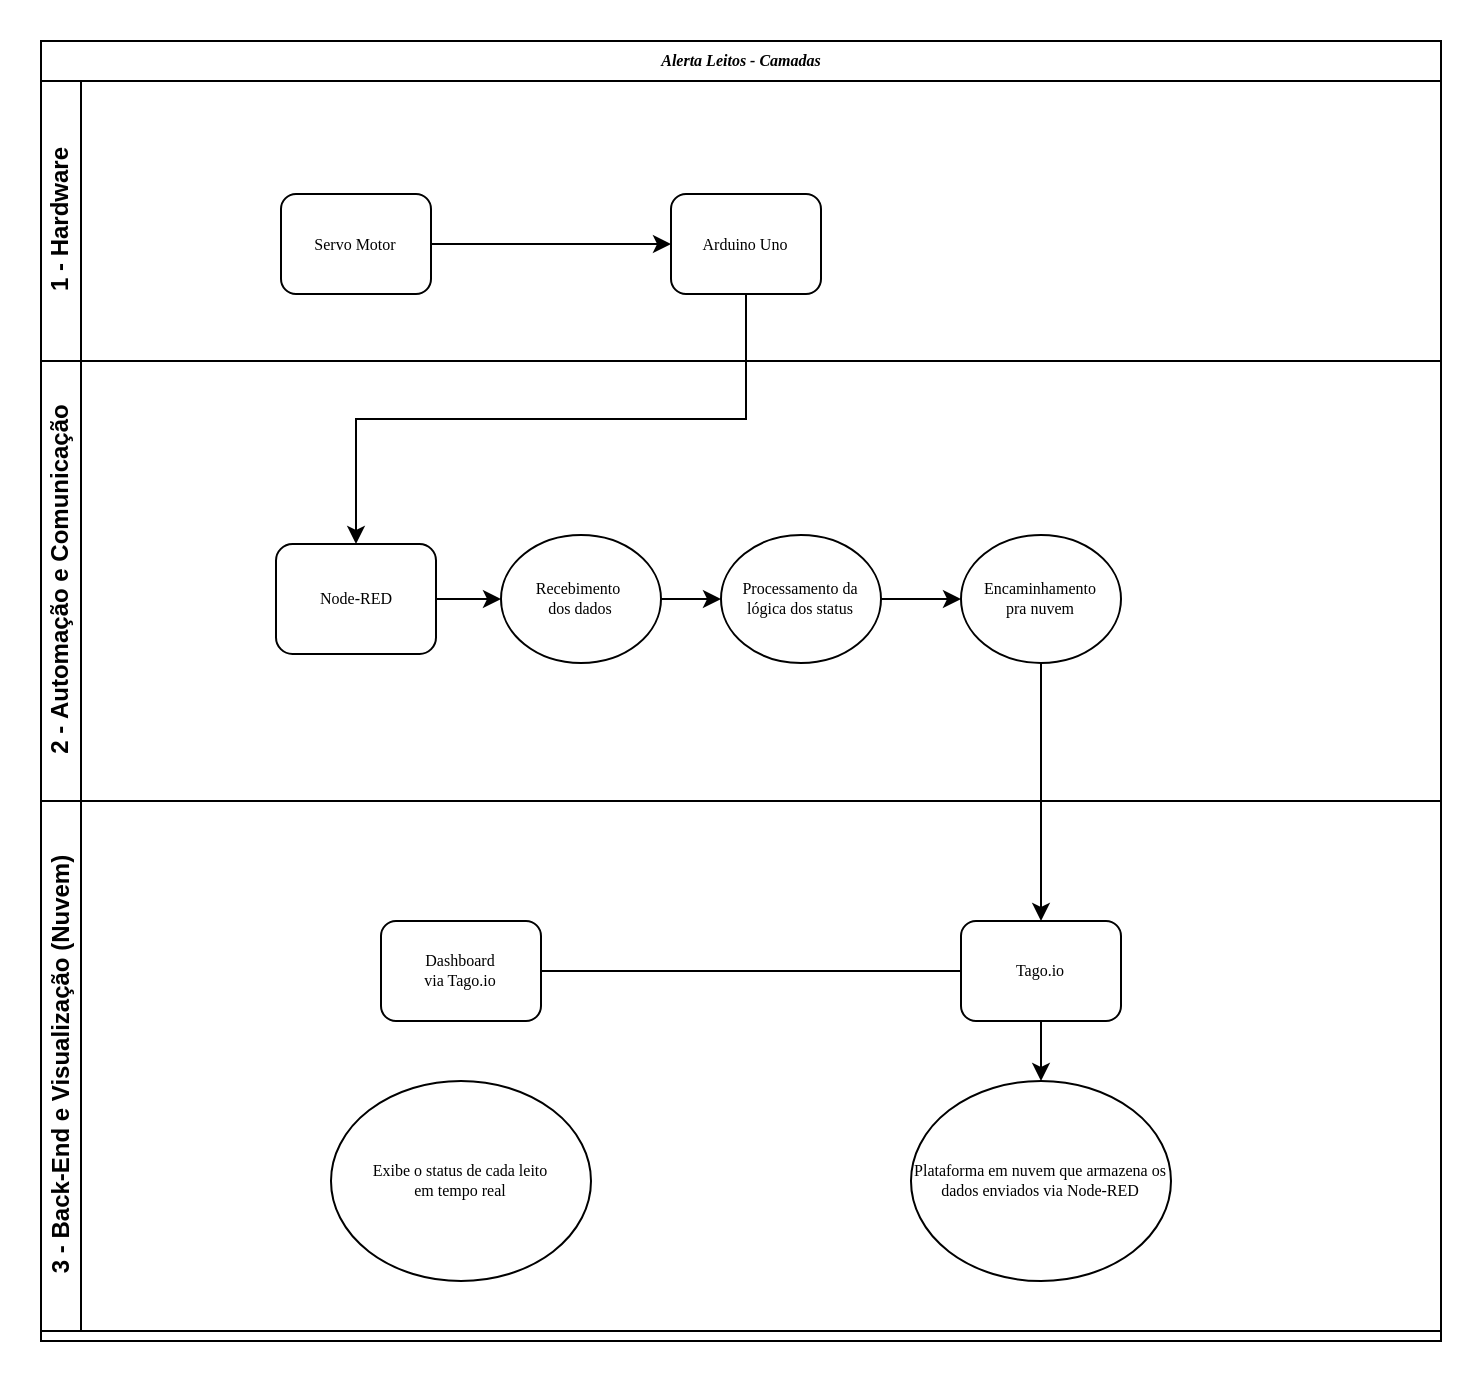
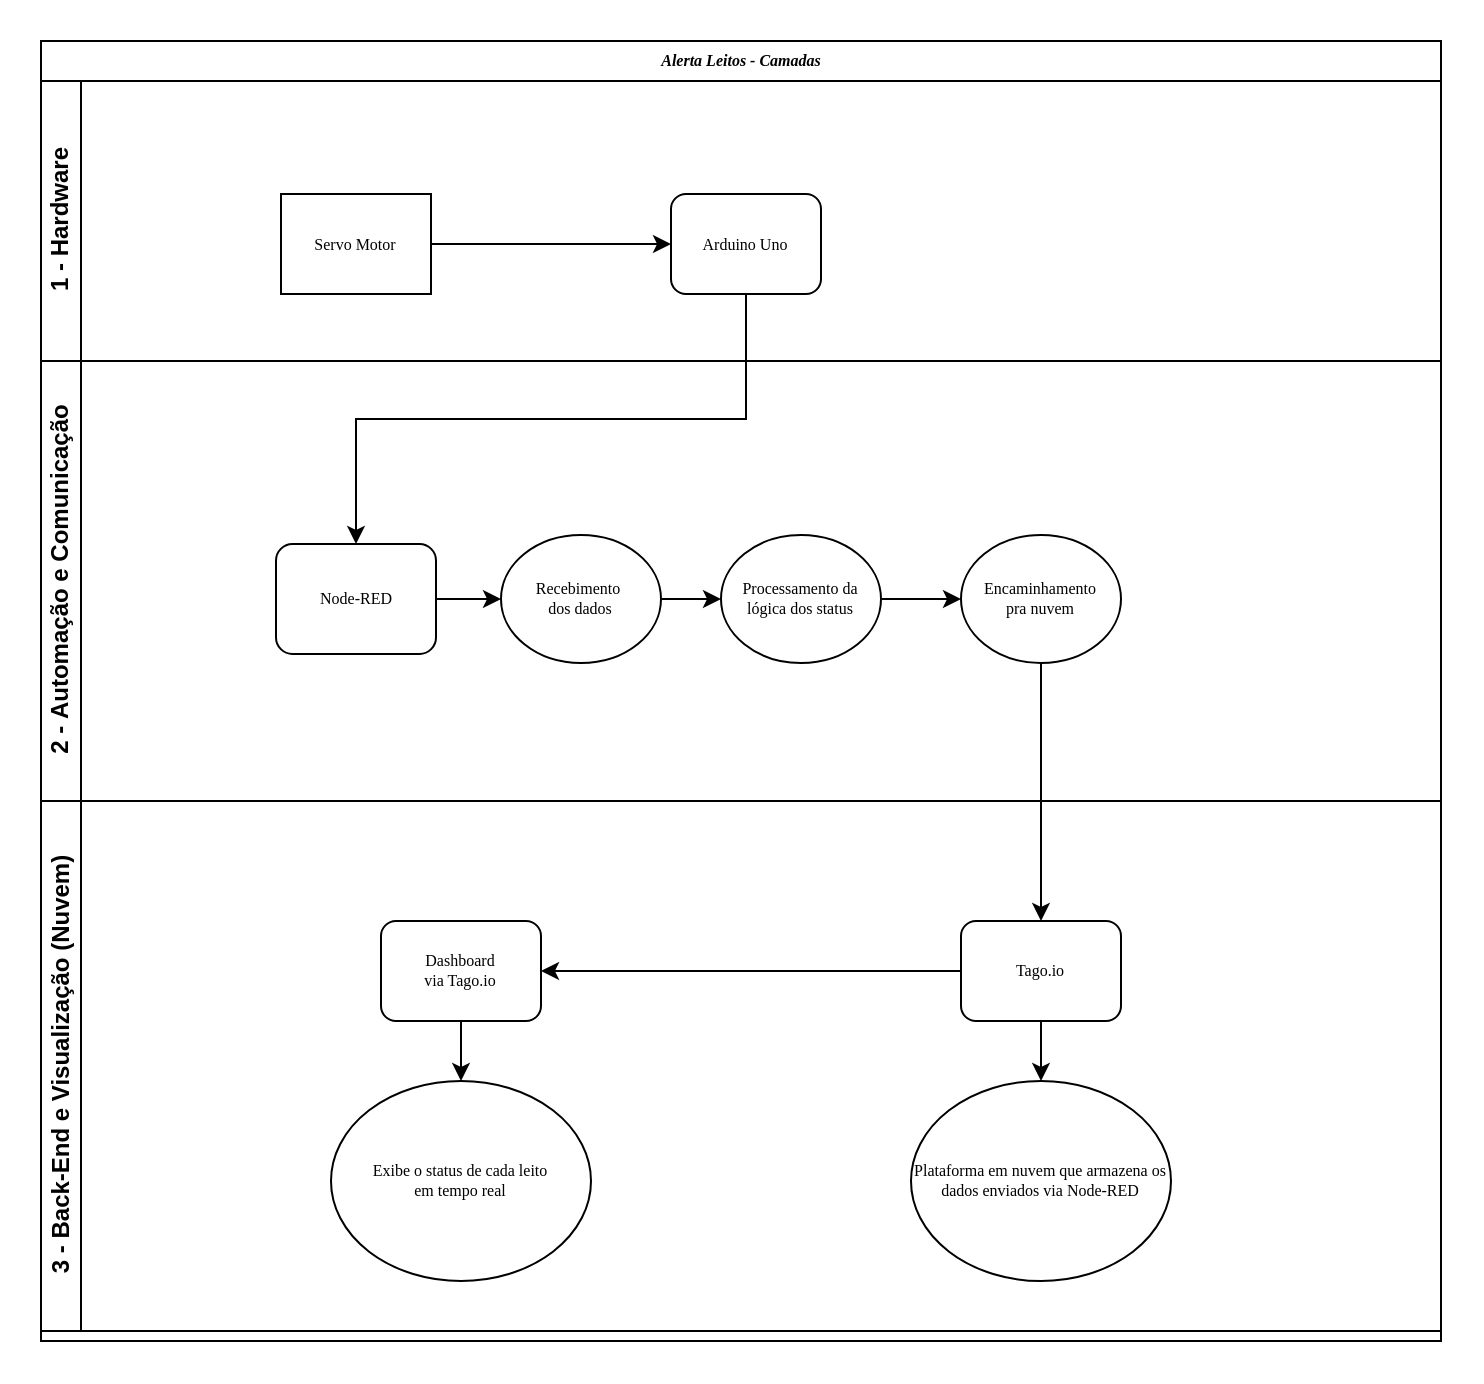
- <mxCell id="5" value="Servo Motor" style="rounded=1;whiteSpace=wrap;html=1;shadow=0;labelBackgroundColor=none;strokeWidth=1;fontFamily=Verdana;fontSize=8;align=center;" parent="3" vertex="1"><mxGeometry x="120" y="56.5" width="75" height="50" as="geometry" /></mxCell>
+ <mxCell id="5" value="Servo Motor" style="whiteSpace=wrap;html=1;shadow=0;labelBackgroundColor=none;strokeWidth=1;fontFamily=Verdana;fontSize=8;align=center;rounded=0;" parent="3" vertex="1"><mxGeometry x="120" y="56.5" width="75" height="50" as="geometry" /></mxCell>
- <mxCell id="19" style="edgeStyle=orthogonalEdgeStyle;rounded=0;orthogonalLoop=1;jettySize=auto;html=1;exitX=0;exitY=0.5;exitDx=0;exitDy=0;entryX=1;entryY=0.5;entryDx=0;entryDy=0;endArrow=none;" edge="1" parent="15" source="20" target="17"><mxGeometry relative="1" as="geometry" /></mxCell>
+ <mxCell id="19" style="edgeStyle=orthogonalEdgeStyle;rounded=0;orthogonalLoop=1;jettySize=auto;html=1;exitX=0;exitY=0.5;exitDx=0;exitDy=0;entryX=1;entryY=0.5;entryDx=0;entryDy=0;" edge="1" parent="15" source="20" target="17"><mxGeometry relative="1" as="geometry" /></mxCell>
+ <mxCell id="16" style="edgeStyle=orthogonalEdgeStyle;rounded=0;orthogonalLoop=1;jettySize=auto;html=1;exitX=0.5;exitY=1;exitDx=0;exitDy=0;entryX=0.5;entryY=0;entryDx=0;entryDy=0;" edge="1" parent="15" source="17" target="22"><mxGeometry relative="1" as="geometry" /></mxCell>
